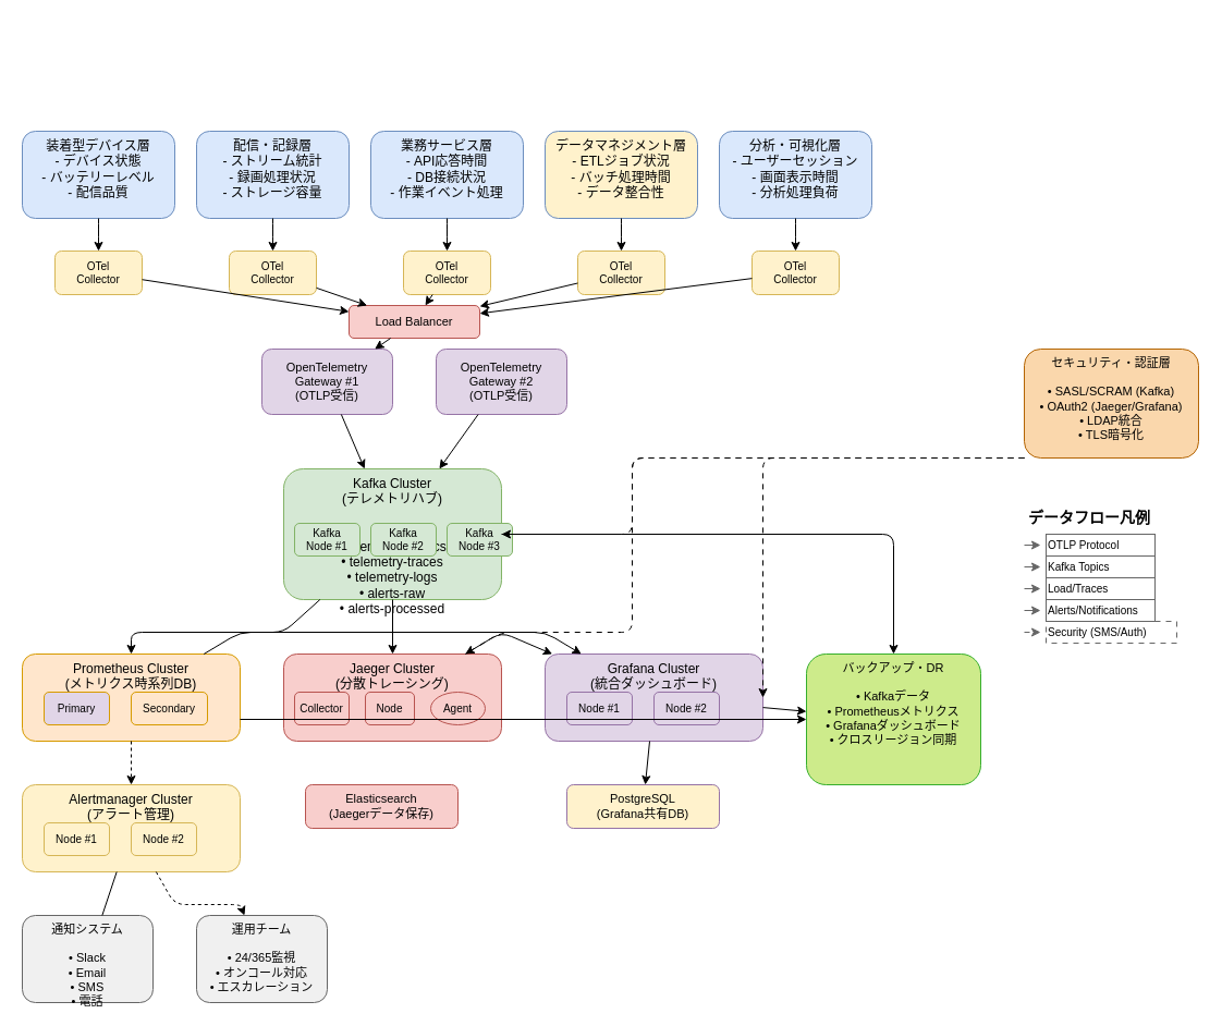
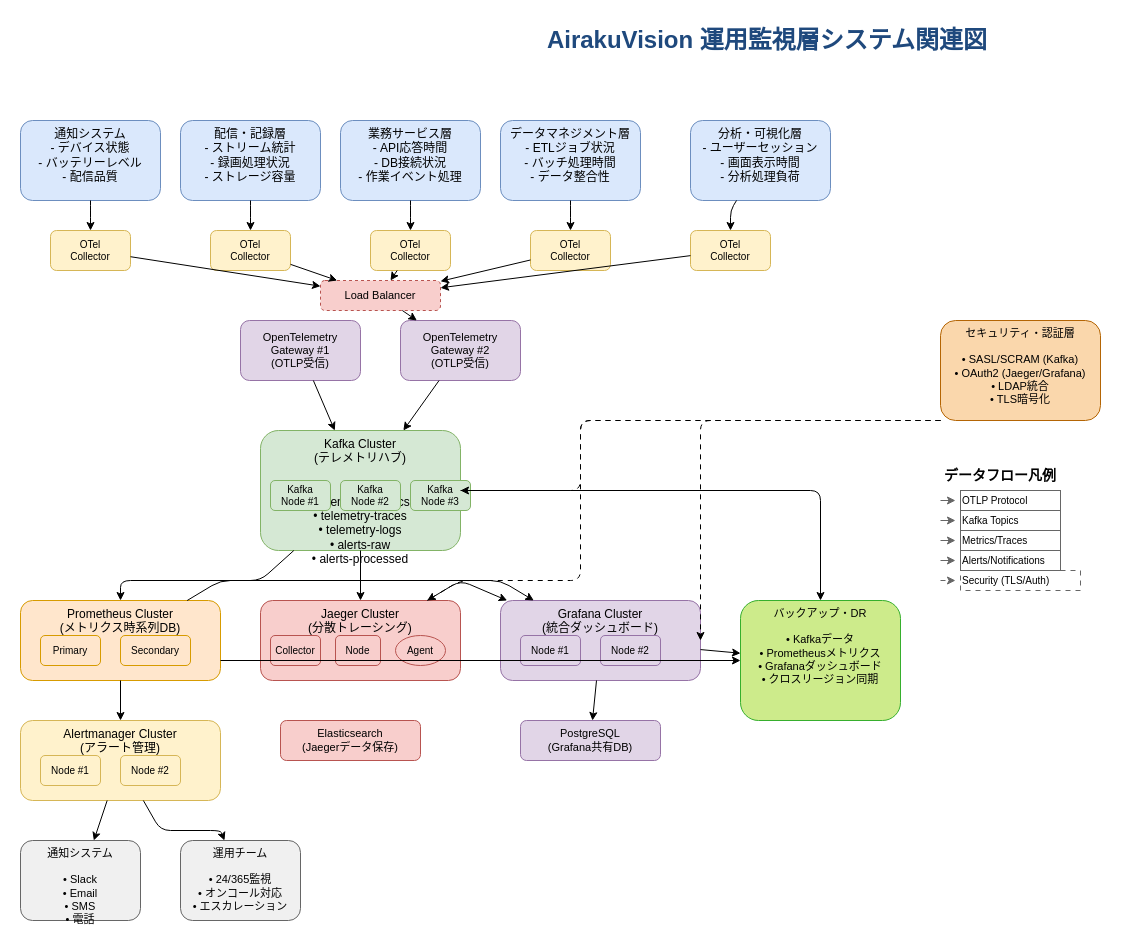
+ <mxCell id="2" value="AirakuVision 運用監視層システム関連図" style="text;html=1;strokeColor=none;fillColor=none;align=center;verticalAlign=middle;whiteSpace=wrap;rounded=0;fontSize=24;fontStyle=1;fontColor=#1f497d;" vertex="1" parent="1"><mxGeometry x="540" y="20" width="454" height="40" as="geometry" /></mxCell>
- <mxCell id="3" value="装着型デバイス層&#10;- デバイス状態&#10;- バッテリーレベル&#10;- 配信品質" style="rounded=1;whiteSpace=wrap;html=1;fontSize=12;fillColor=#dae8fc;strokeColor=#6c8ebf;align=center;verticalAlign=top;" vertex="1" parent="1"><mxGeometry x="20" y="120" width="140" height="80" as="geometry" /></mxCell>
+ <mxCell id="3" value="通知システム&#10;- デバイス状態&#10;- バッテリーレベル&#10;- 配信品質" style="rounded=1;whiteSpace=wrap;html=1;fontSize=12;fillColor=#dae8fc;strokeColor=#6c8ebf;align=center;verticalAlign=top;" vertex="1" parent="1"><mxGeometry x="20" y="120" width="140" height="80" as="geometry" /></mxCell>
- <mxCell id="6" value="データマネジメント層&#10;- ETLジョブ状況&#10;- バッチ処理時間&#10;- データ整合性" style="rounded=1;whiteSpace=wrap;html=1;fontSize=12;fillColor=#fff2cc;strokeColor=#6c8ebf;align=center;verticalAlign=top;" vertex="1" parent="1"><mxGeometry x="500" y="120" width="140" height="80" as="geometry" /></mxCell>
+ <mxCell id="6" value="データマネジメント層&#10;- ETLジョブ状況&#10;- バッチ処理時間&#10;- データ整合性" style="rounded=1;whiteSpace=wrap;html=1;fontSize=12;fillColor=#dae8fc;strokeColor=#6c8ebf;align=center;verticalAlign=top;" vertex="1" parent="1"><mxGeometry x="500" y="120" width="140" height="80" as="geometry" /></mxCell>
- <mxCell id="7" value="分析・可視化層&#10;- ユーザーセッション&#10;- 画面表示時間&#10;- 分析処理負荷" style="rounded=1;whiteSpace=wrap;html=1;fontSize=12;fillColor=#dae8fc;strokeColor=#6c8ebf;align=center;verticalAlign=top;" vertex="1" parent="1"><mxGeometry x="660" y="120" width="140" height="80" as="geometry" /></mxCell>
+ <mxCell id="7" value="分析・可視化層&#10;- ユーザーセッション&#10;- 画面表示時間&#10;- 分析処理負荷" style="rounded=1;whiteSpace=wrap;html=1;fontSize=12;fillColor=#dae8fc;strokeColor=#6c8ebf;align=center;verticalAlign=top;" vertex="1" parent="1"><mxGeometry x="690" y="120" width="140" height="80" as="geometry" /></mxCell>
- <mxCell id="15" value="Load Balancer" style="rounded=1;whiteSpace=wrap;html=1;fontSize=11;fillColor=#f8cecc;strokeColor=#b85450;" vertex="1" parent="1"><mxGeometry x="320" y="280" width="120" height="30" as="geometry" /></mxCell>
+ <mxCell id="15" value="Load Balancer" style="rounded=1;whiteSpace=wrap;html=1;fontSize=11;fillColor=#f8cecc;strokeColor=#b85450;dashed=1;" vertex="1" parent="1"><mxGeometry x="320" y="280" width="120" height="30" as="geometry" /></mxCell>
- <mxCell id="49" edge="1" parent="1" source="15" target="13"><mxGeometry relative="1" as="geometry" /></mxCell>
+ <mxCell id="50" edge="1" parent="1" source="15" target="14"><mxGeometry relative="1" as="geometry" /></mxCell>
- <mxCell id="71" value="Load/Traces" style="text;html=1;strokeColor=#666666;fillColor=none;align=left;verticalAlign=middle;whiteSpace=wrap;rounded=0;fontSize=10;" vertex="1" parent="1"><mxGeometry x="960" y="530" width="100" height="20" as="geometry" /></mxCell>
+ <mxCell id="71" value="Metrics/Traces" style="text;html=1;strokeColor=#666666;fillColor=none;align=left;verticalAlign=middle;whiteSpace=wrap;rounded=0;fontSize=10;" vertex="1" parent="1"><mxGeometry x="960" y="530" width="100" height="20" as="geometry" /></mxCell>
- <mxCell id="73" value="Security (SMS/Auth)" style="text;html=1;strokeColor=#666666;fillColor=none;align=left;verticalAlign=middle;whiteSpace=wrap;rounded=0;fontSize=10;dashed=1;dashPattern=5 5;" vertex="1" parent="1"><mxGeometry x="960" y="570" width="120" height="20" as="geometry" /></mxCell>
+ <mxCell id="73" value="Security (TLS/Auth)" style="text;html=1;strokeColor=#666666;fillColor=none;align=left;verticalAlign=middle;whiteSpace=wrap;rounded=0;fontSize=10;dashed=1;dashPattern=5 5;" vertex="1" parent="1"><mxGeometry x="960" y="570" width="120" height="20" as="geometry" /></mxCell>
- <mxCell id="21" value="Primary" style="rounded=1;whiteSpace=wrap;html=1;fontSize=10;fillColor=#e1d5e7;strokeColor=#d79b00;" vertex="1" parent="1"><mxGeometry x="40" y="635" width="60" height="30" as="geometry" /></mxCell>
+ <mxCell id="21" value="Primary" style="rounded=1;whiteSpace=wrap;html=1;fontSize=10;fillColor=#ffe6cc;strokeColor=#d79b00;" vertex="1" parent="1"><mxGeometry x="40" y="635" width="60" height="30" as="geometry" /></mxCell>
- <mxCell id="55" edge="1" parent="1" source="20" target="30" style="dashed=1;"><mxGeometry relative="1" as="geometry" /></mxCell>
+ <mxCell id="55" edge="1" parent="1" source="20" target="30"><mxGeometry relative="1" as="geometry" /></mxCell>
- <mxCell id="36" value="PostgreSQL&#10;(Grafana共有DB)" style="rounded=1;whiteSpace=wrap;html=1;fontSize=11;fillColor=#fff2cc;strokeColor=#9673a6;" vertex="1" parent="1"><mxGeometry x="520" y="720" width="140" height="40" as="geometry" /></mxCell>
+ <mxCell id="36" value="PostgreSQL&#10;(Grafana共有DB)" style="rounded=1;whiteSpace=wrap;html=1;fontSize=11;fillColor=#e1d5e7;strokeColor=#9673a6;" vertex="1" parent="1"><mxGeometry x="520" y="720" width="140" height="40" as="geometry" /></mxCell>
- <mxCell id="57" edge="1" parent="1" source="30" target="34" style="dashed=1;"><mxGeometry relative="1" as="geometry"><Array as="points"><mxPoint x="160" y="830" /><mxPoint x="220" y="830" /></Array></mxGeometry></mxCell>
+ <mxCell id="57" edge="1" parent="1" source="30" target="34"><mxGeometry relative="1" as="geometry"><Array as="points"><mxPoint x="160" y="830" /><mxPoint x="220" y="830" /></Array></mxGeometry></mxCell>
- <mxCell id="56" edge="1" parent="1" source="30" target="33" style="endArrow=none;"><mxGeometry relative="1" as="geometry" /></mxCell>
+ <mxCell id="56" edge="1" parent="1" source="30" target="33"><mxGeometry relative="1" as="geometry" /></mxCell>
